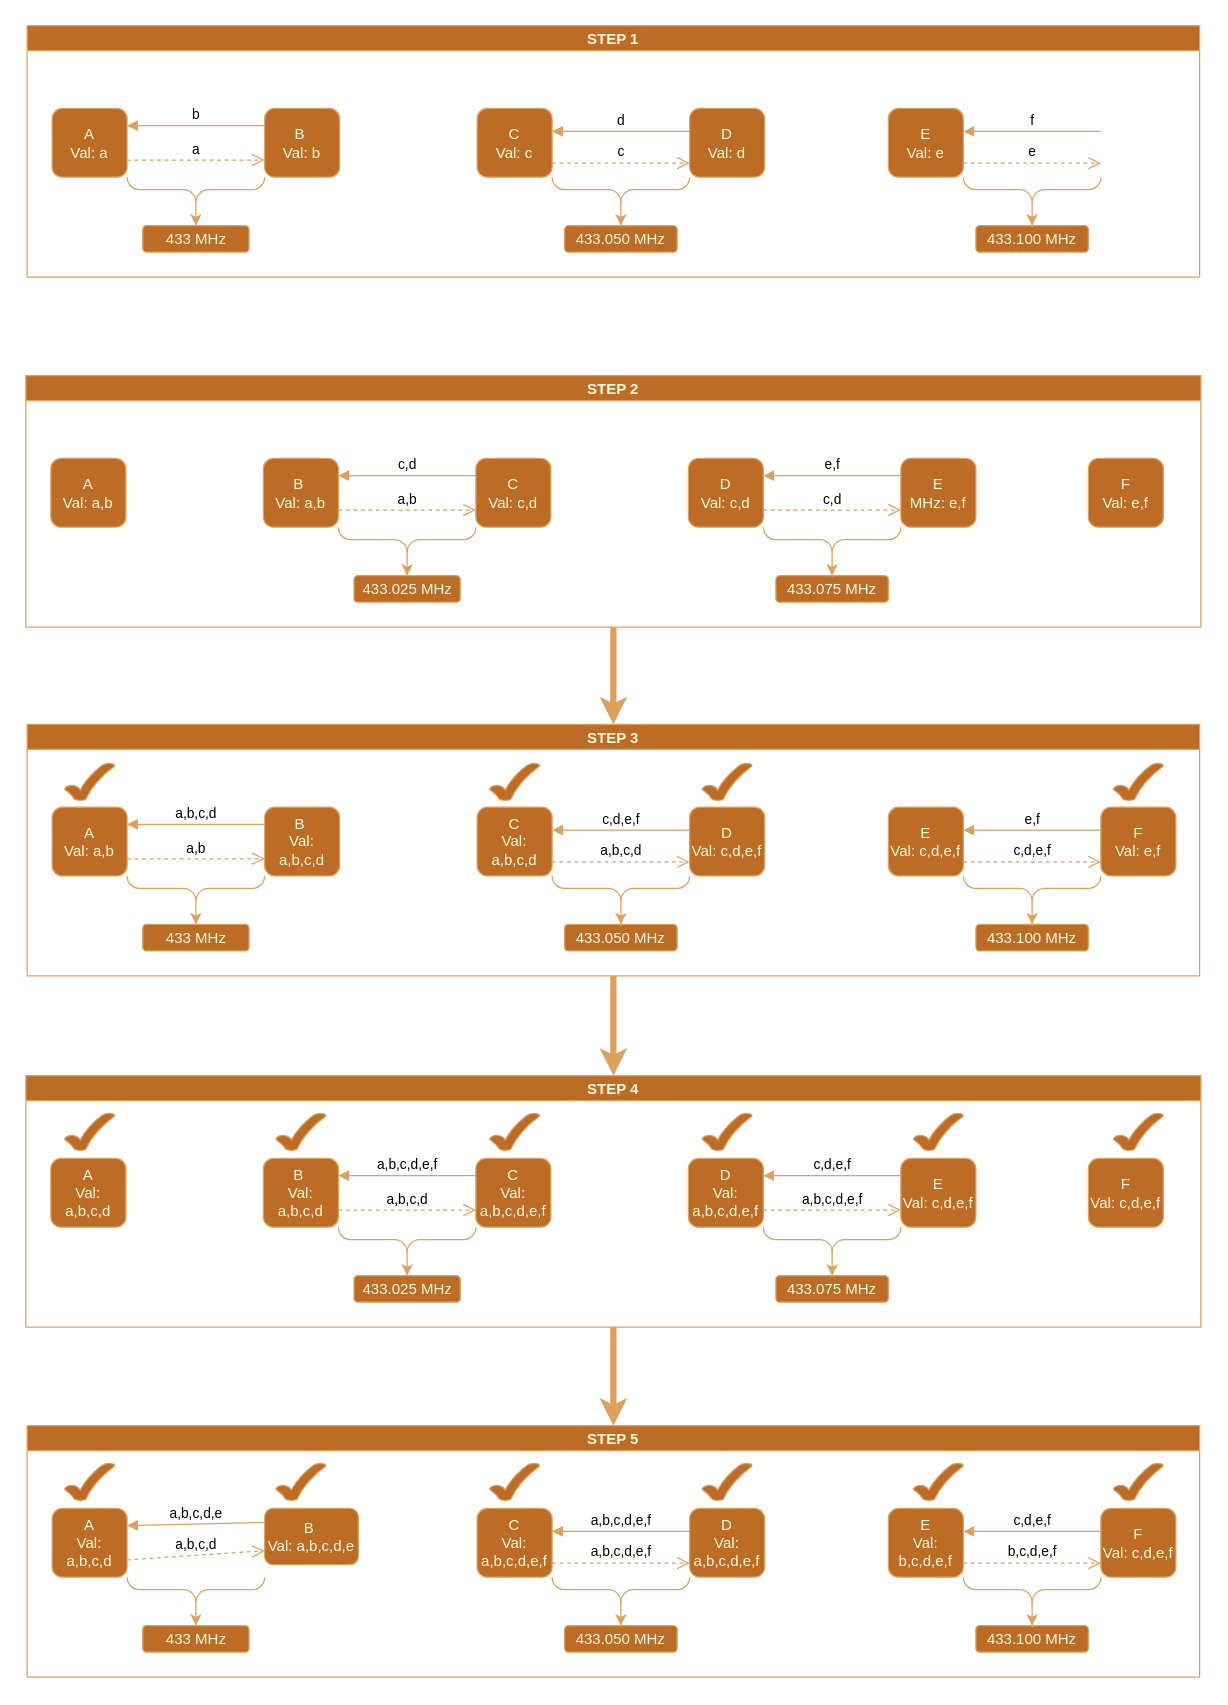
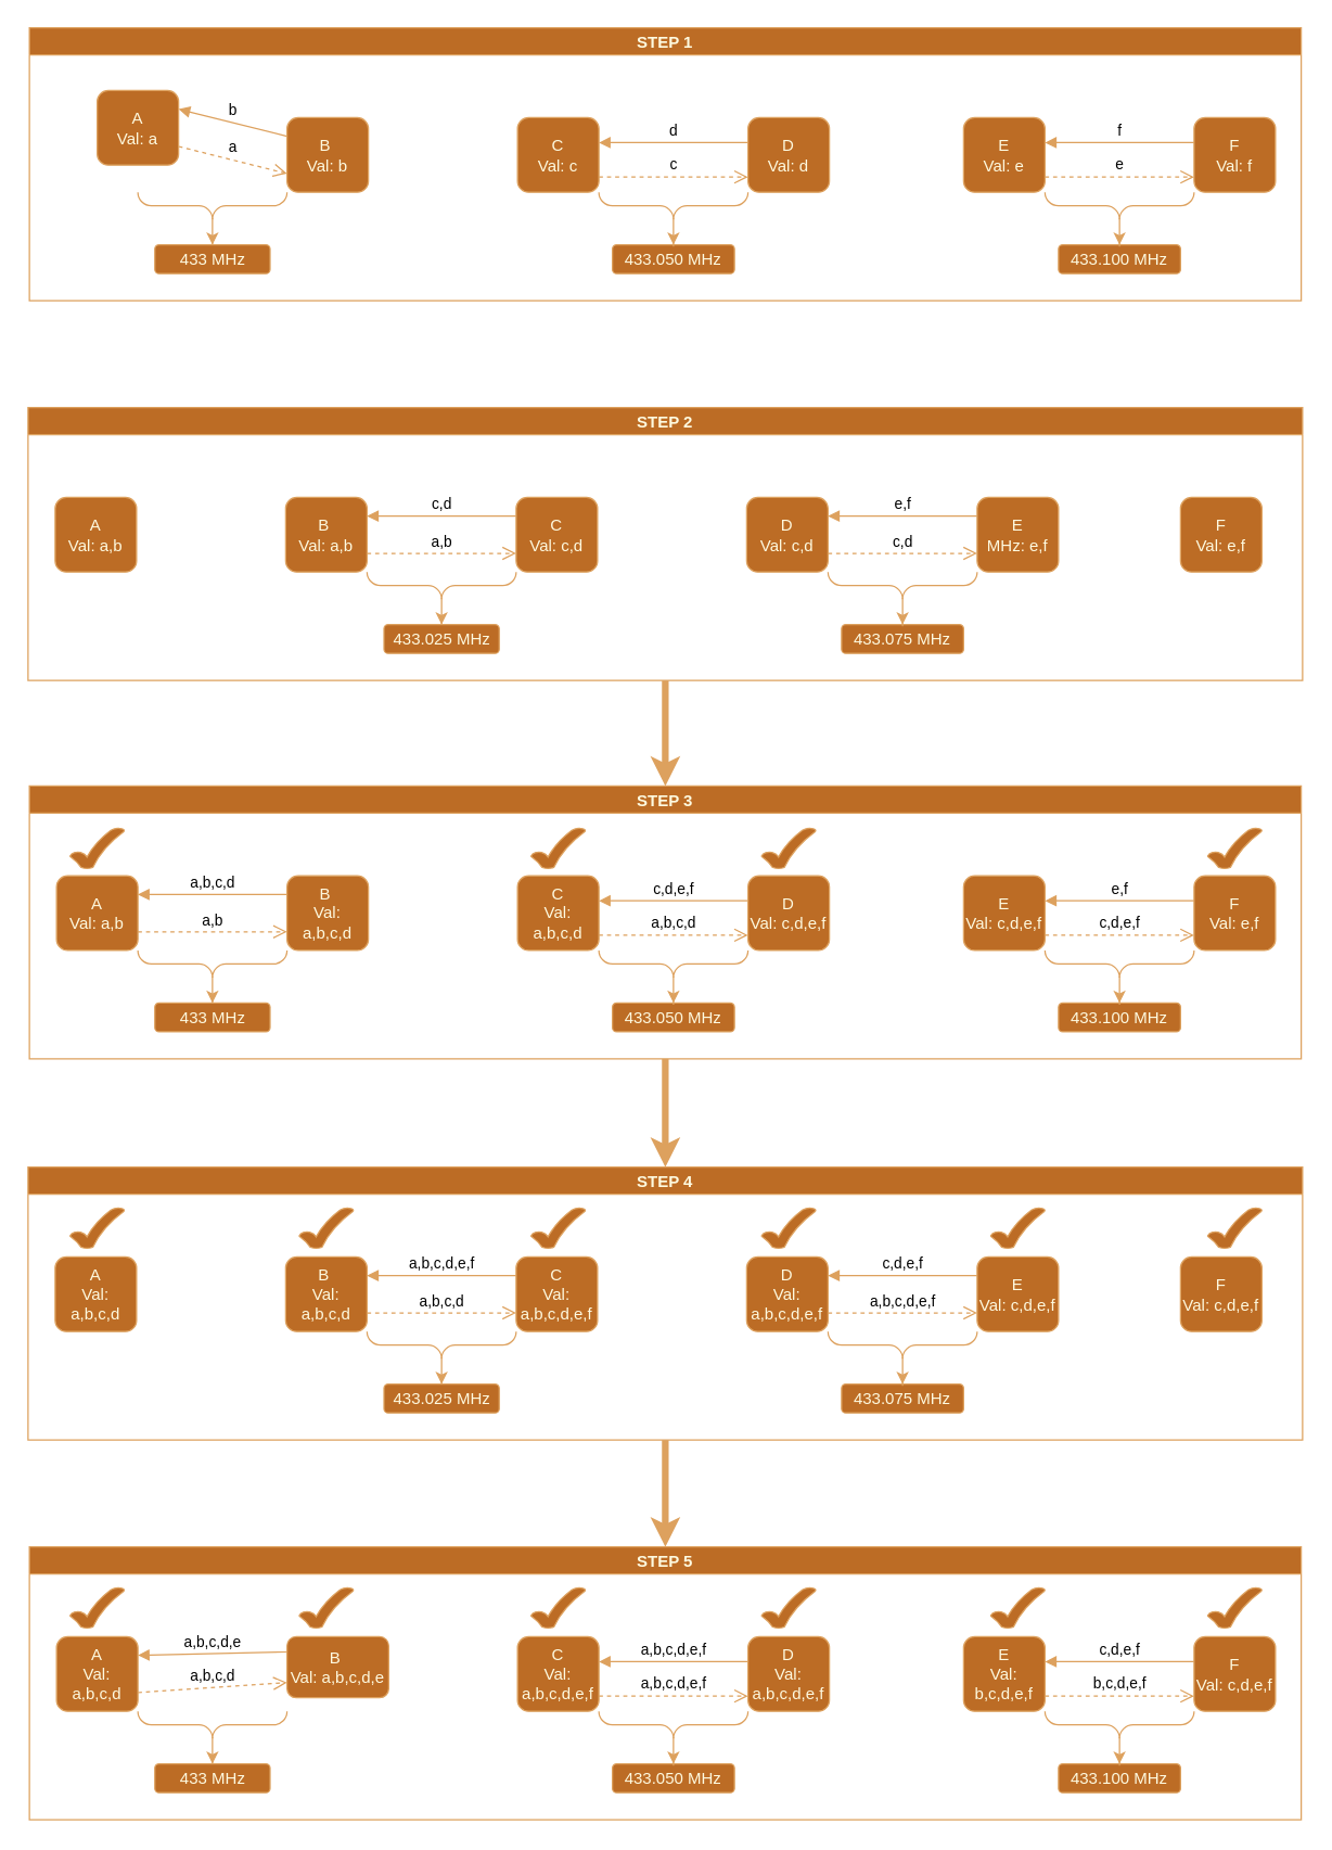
- <mxCell id="3" value="A&lt;div&gt;Val: a&lt;/div&gt;" style="rounded=1;whiteSpace=wrap;html=1;labelBackgroundColor=none;fillColor=#BC6C25;strokeColor=#DDA15E;fontColor=#FEFAE0;" vertex="1" parent="2"><mxGeometry x="20" y="66.25" width="60" height="55" as="geometry" /></mxCell>
+ <mxCell id="3" value="A&lt;div&gt;Val: a&lt;/div&gt;" style="rounded=1;whiteSpace=wrap;html=1;labelBackgroundColor=none;fillColor=#BC6C25;strokeColor=#DDA15E;fontColor=#FEFAE0;" vertex="1" parent="2"><mxGeometry x="50" y="46.25" width="60" height="55" as="geometry" /></mxCell>
+ <mxCell id="18" value="&lt;div&gt;F&lt;/div&gt;&lt;div&gt;Val: f&lt;/div&gt;" style="rounded=1;whiteSpace=wrap;html=1;labelBackgroundColor=none;fillColor=#BC6C25;strokeColor=#DDA15E;fontColor=#FEFAE0;" vertex="1" parent="2"><mxGeometry x="859" y="66.25" width="60" height="55" as="geometry" /></mxCell>
